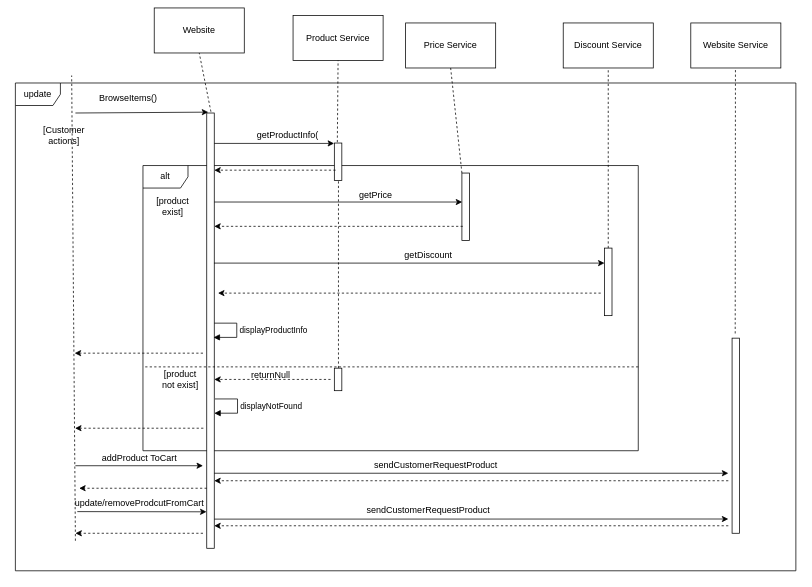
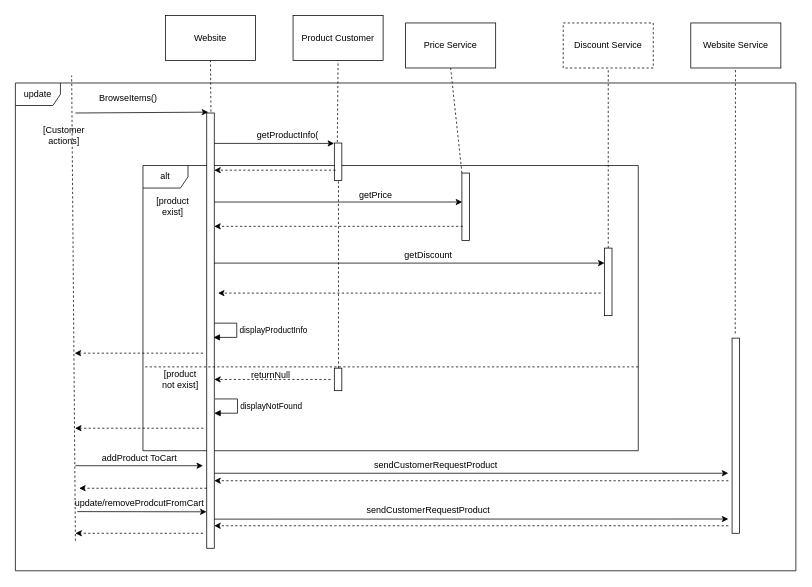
- <mxCell id="4" value="Website" style="rounded=0;whiteSpace=wrap;html=1;" parent="1" vertex="1"><mxGeometry x="205" y="10" width="120" height="60" as="geometry" /></mxCell>
+ <mxCell id="4" value="Website" style="rounded=0;whiteSpace=wrap;html=1;" parent="1" vertex="1"><mxGeometry x="220" y="20" width="120" height="60" as="geometry" /></mxCell>
- <mxCell id="5" value="Product Service" style="rounded=0;whiteSpace=wrap;html=1;" parent="1" vertex="1"><mxGeometry x="390" y="20" width="120" height="60" as="geometry" /></mxCell>
+ <mxCell id="5" value="Product Customer" style="rounded=0;whiteSpace=wrap;html=1;" parent="1" vertex="1"><mxGeometry x="390" y="20" width="120" height="60" as="geometry" /></mxCell>
- <mxCell id="16" value="Discount Service" style="rounded=0;whiteSpace=wrap;html=1;" parent="1" vertex="1"><mxGeometry x="750" y="30" width="120" height="60" as="geometry" /></mxCell>
+ <mxCell id="16" value="Discount Service" style="rounded=0;whiteSpace=wrap;html=1;dashed=1;" parent="1" vertex="1"><mxGeometry x="750" y="30" width="120" height="60" as="geometry" /></mxCell>
